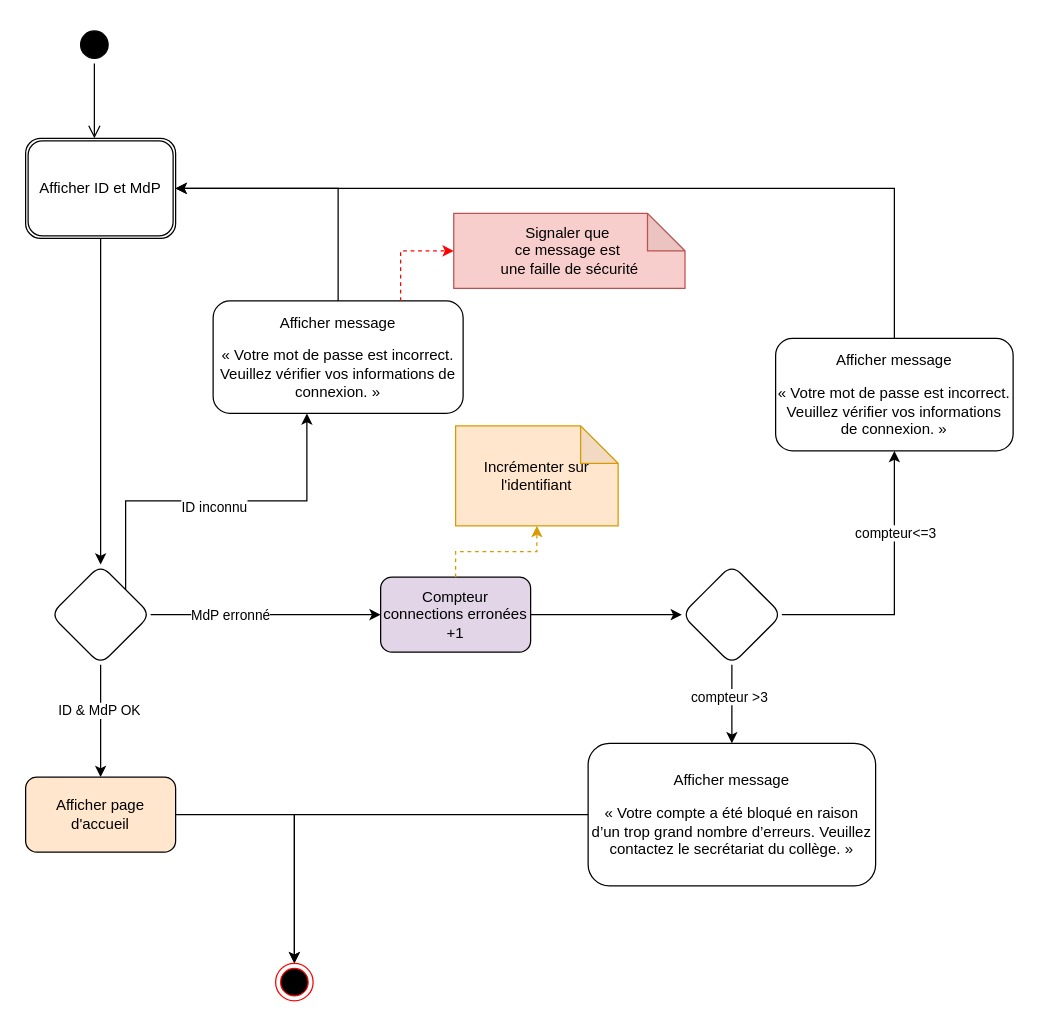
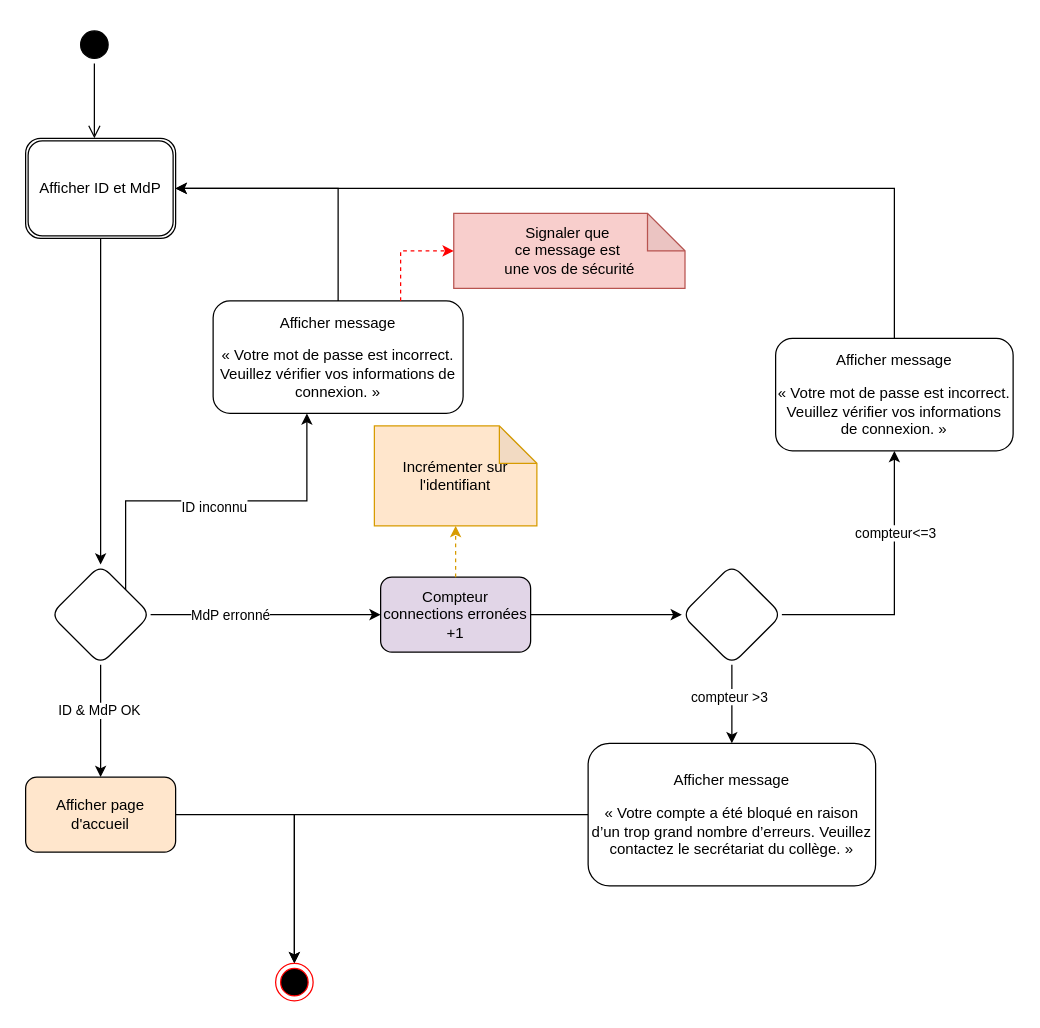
- <mxCell id="30" value="&lt;div&gt;Signaler que&amp;nbsp;&lt;/div&gt;&lt;div&gt;ce message est&amp;nbsp;&lt;/div&gt;&lt;div&gt;une faille de sécurité&lt;/div&gt;" style="shape=note;whiteSpace=wrap;html=1;backgroundOutline=1;darkOpacity=0.05;fillColor=#f8cecc;strokeColor=#b85450;" vertex="1" parent="1"><mxGeometry x="362.5" y="170" width="185" height="60" as="geometry" /></mxCell>
+ <mxCell id="30" value="&lt;div&gt;Signaler que&amp;nbsp;&lt;/div&gt;&lt;div&gt;ce message est&amp;nbsp;&lt;/div&gt;&lt;div&gt;une vos de sécurité&lt;/div&gt;" style="shape=note;whiteSpace=wrap;html=1;backgroundOutline=1;darkOpacity=0.05;fillColor=#f8cecc;strokeColor=#b85450;" vertex="1" parent="1"><mxGeometry x="362.5" y="170" width="185" height="60" as="geometry" /></mxCell>
- <mxCell id="29" value="Incrémenter sur l'identifiant" style="shape=note;whiteSpace=wrap;html=1;backgroundOutline=1;darkOpacity=0.05;fillColor=#ffe6cc;strokeColor=#d79b00;" vertex="1" parent="1"><mxGeometry x="364" y="340" width="130" height="80" as="geometry" /></mxCell>
+ <mxCell id="29" value="Incrémenter sur l'identifiant" style="shape=note;whiteSpace=wrap;html=1;backgroundOutline=1;darkOpacity=0.05;fillColor=#ffe6cc;strokeColor=#d79b00;" vertex="1" parent="1"><mxGeometry x="299" y="340" width="130" height="80" as="geometry" /></mxCell>
